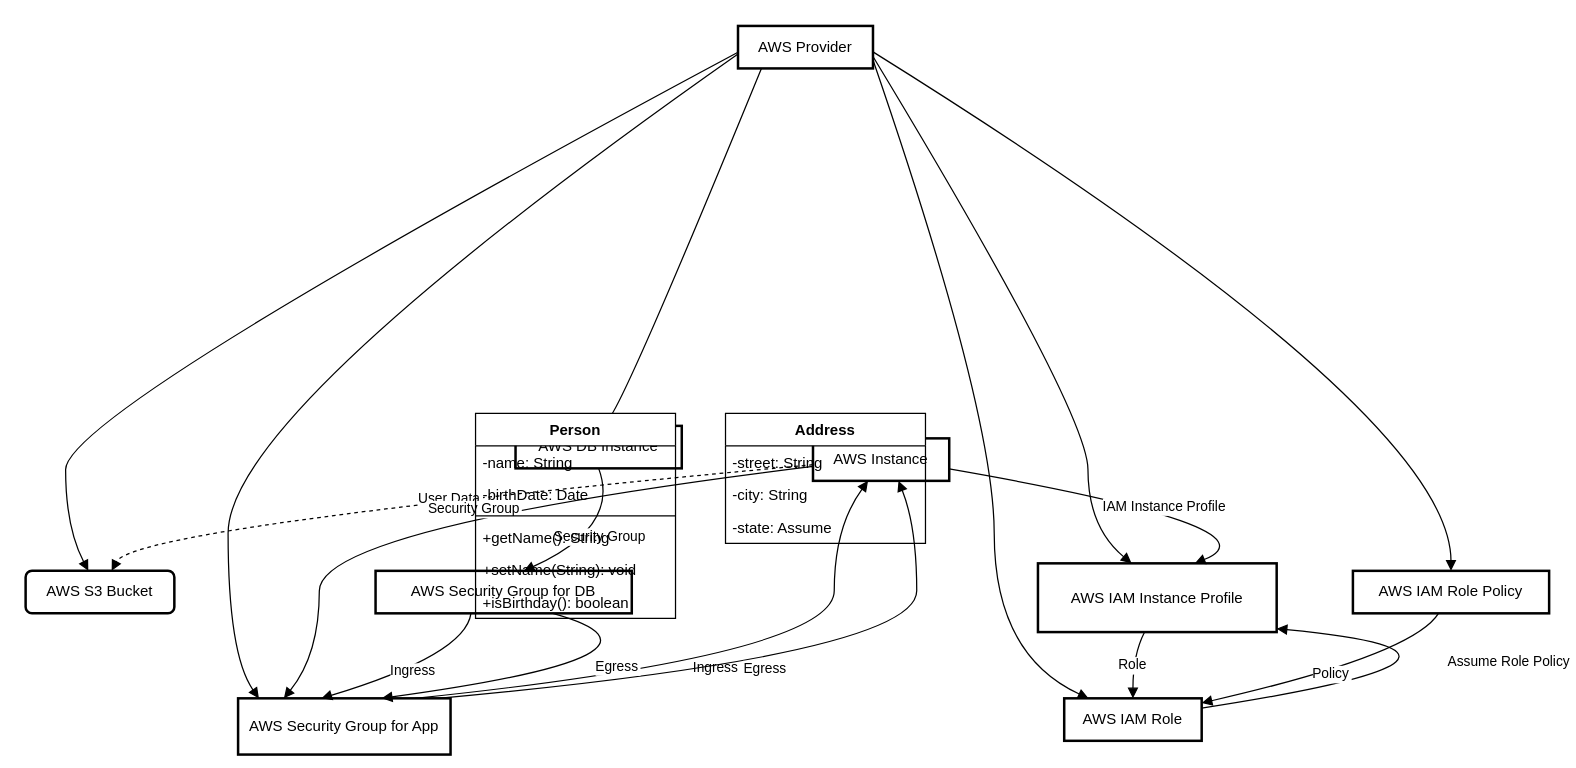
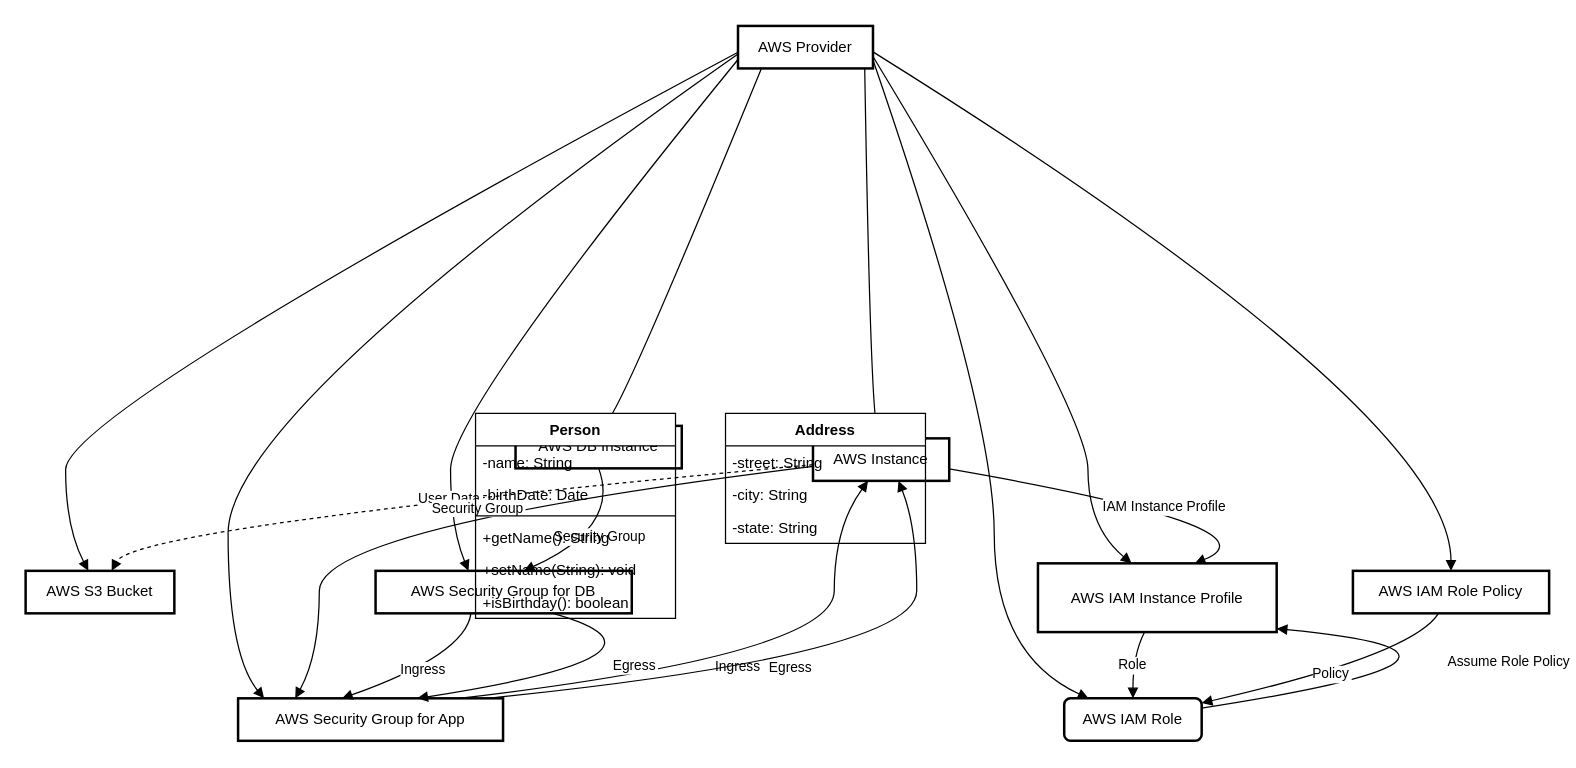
+ <mxCell id="11" value="" style="curved=1;startArrow=none;endArrow=block;exitX=0.93;exitY=0.99;entryX=0.5;entryY=-0.01;rounded=0;" edge="1" parent="1" source="2" target="3"><mxGeometry relative="1" as="geometry"><Array as="points"><mxPoint x="696" y="329" /></Array></mxGeometry></mxCell>
+ <mxCell id="18" value="" style="curved=1;startArrow=none;endArrow=block;exitX=0;exitY=0.79;entryX=0.36;entryY=-0.01;rounded=0;" edge="1" parent="1" source="2" target="10"><mxGeometry relative="1" as="geometry"><Array as="points"><mxPoint x="360" y="329" /><mxPoint x="360" y="421" /></Array></mxGeometry></mxCell>
- <mxCell id="40" value="-state: Assume" style="text;strokeColor=none;fillColor=none;align=left;verticalAlign=top;spacingLeft=4;spacingRight=4;overflow=hidden;rotatable=0;points=[[0,0.5],[1,0.5]];portConstraint=eastwest;" vertex="1" parent="37"><mxGeometry y="78" width="160" height="26" as="geometry" /></mxCell>
+ <mxCell id="40" value="-state: String" style="text;strokeColor=none;fillColor=none;align=left;verticalAlign=top;spacingLeft=4;spacingRight=4;overflow=hidden;rotatable=0;points=[[0,0.5],[1,0.5]];portConstraint=eastwest;" vertex="1" parent="37"><mxGeometry y="78" width="160" height="26" as="geometry" /></mxCell>
- <mxCell id="4" value="AWS S3 Bucket" style="whiteSpace=wrap;strokeWidth=2;rounded=1;" vertex="1" parent="1"><mxGeometry x="20" y="456" width="119" height="34" as="geometry" /></mxCell>
+ <mxCell id="4" value="AWS S3 Bucket" style="whiteSpace=wrap;strokeWidth=2;" vertex="1" parent="1"><mxGeometry x="20" y="456" width="119" height="34" as="geometry" /></mxCell>
- <mxCell id="5" value="AWS IAM Role" style="whiteSpace=wrap;strokeWidth=2;" vertex="1" parent="1"><mxGeometry x="851" y="558" width="110" height="34" as="geometry" /></mxCell>
+ <mxCell id="5" value="AWS IAM Role" style="whiteSpace=wrap;strokeWidth=2;rounded=1;" vertex="1" parent="1"><mxGeometry x="851" y="558" width="110" height="34" as="geometry" /></mxCell>
- <mxCell id="8" value="AWS Security Group for App" style="whiteSpace=wrap;strokeWidth=2;" vertex="1" parent="1"><mxGeometry x="190" y="558" width="170" height="45" as="geometry" /></mxCell>
+ <mxCell id="8" value="AWS Security Group for App" style="whiteSpace=wrap;strokeWidth=2;" vertex="1" parent="1"><mxGeometry x="190" y="558" width="212" height="34" as="geometry" /></mxCell>
